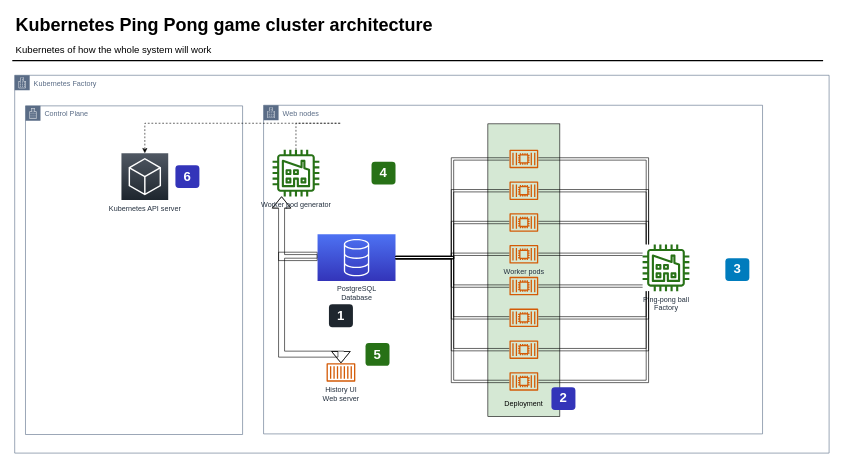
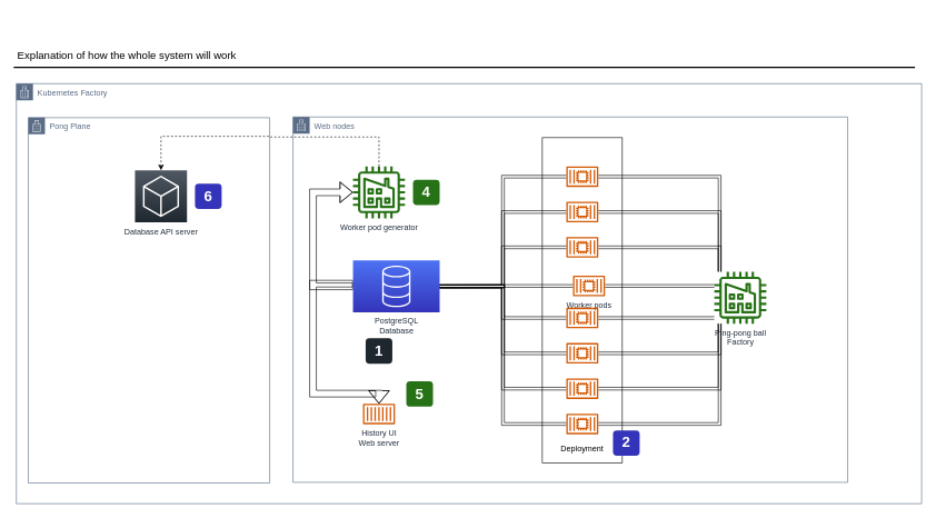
- <mxCell id="44" value="Kubernetes Ping Pong game cluster architecture" style="text;html=1;resizable=0;points=[];autosize=1;align=left;verticalAlign=top;spacingTop=-4;fontSize=30;fontStyle=1" parent="1" vertex="1"><mxGeometry x="24" y="20.5" width="720" height="40" as="geometry" /></mxCell>
- <mxCell id="45" value="&lt;div&gt;Kubernetes of how the whole system will work&lt;/div&gt;" style="text;html=1;resizable=0;points=[];autosize=1;align=left;verticalAlign=top;spacingTop=-4;fontSize=16" parent="1" vertex="1"><mxGeometry x="24" y="70.5" width="350" height="30" as="geometry" /></mxCell>
+ <mxCell id="45" value="&lt;div&gt;Explanation of how the whole system will work&lt;/div&gt;" style="text;html=1;resizable=0;points=[];autosize=1;align=left;verticalAlign=top;spacingTop=-4;fontSize=16" parent="1" vertex="1"><mxGeometry x="24" y="70.5" width="350" height="30" as="geometry" /></mxCell>
- <mxCell id="40" value="Control Plane" style="points=[[0,0],[0.25,0],[0.5,0],[0.75,0],[1,0],[1,0.25],[1,0.5],[1,0.75],[1,1],[0.75,1],[0.5,1],[0.25,1],[0,1],[0,0.75],[0,0.5],[0,0.25]];outlineConnect=0;gradientColor=none;html=1;whiteSpace=wrap;fontSize=12;fontStyle=0;shape=mxgraph.aws4.group;grIcon=mxgraph.aws4.group_corporate_data_center;strokeColor=#5A6C86;fillColor=none;verticalAlign=top;align=left;spacingLeft=30;fontColor=#5A6C86;dashed=0;container=1;pointerEvents=0;collapsible=0;recursiveResize=0;" parent="2" vertex="1"><mxGeometry x="18" y="51" width="362" height="548" as="geometry" /></mxCell>
+ <mxCell id="40" value="Pong Plane" style="points=[[0,0],[0.25,0],[0.5,0],[0.75,0],[1,0],[1,0.25],[1,0.5],[1,0.75],[1,1],[0.75,1],[0.5,1],[0.25,1],[0,1],[0,0.75],[0,0.5],[0,0.25]];outlineConnect=0;gradientColor=none;html=1;whiteSpace=wrap;fontSize=12;fontStyle=0;shape=mxgraph.aws4.group;grIcon=mxgraph.aws4.group_corporate_data_center;strokeColor=#5A6C86;fillColor=none;verticalAlign=top;align=left;spacingLeft=30;fontColor=#5A6C86;dashed=0;container=1;pointerEvents=0;collapsible=0;recursiveResize=0;" parent="2" vertex="1"><mxGeometry x="18" y="51" width="362" height="548" as="geometry" /></mxCell>
- <mxCell id="36" value="Worker pod generator" style="outlineConnect=0;fontColor=#232F3E;gradientColor=none;fillColor=#277116;strokeColor=none;dashed=0;verticalLabelPosition=bottom;verticalAlign=top;align=center;html=1;fontSize=12;fontStyle=0;aspect=fixed;pointerEvents=1;shape=mxgraph.aws4.factory;" parent="3" vertex="1"><mxGeometry x="15" y="74" width="78" height="78" as="geometry" /></mxCell>
+ <mxCell id="36" value="Worker pod generator" style="outlineConnect=0;fontColor=#232F3E;gradientColor=none;fillColor=#277116;strokeColor=none;dashed=0;verticalLabelPosition=bottom;verticalAlign=top;align=center;html=1;fontSize=12;fontStyle=0;aspect=fixed;pointerEvents=1;shape=mxgraph.aws4.factory;" parent="3" vertex="1"><mxGeometry x="90.0" y="74" width="78" height="78" as="geometry" /></mxCell>
- <mxCell id="41" value="Kubernetes API server" style="sketch=0;points=[[0,0,0],[0.25,0,0],[0.5,0,0],[0.75,0,0],[1,0,0],[0,1,0],[0.25,1,0],[0.5,1,0],[0.75,1,0],[1,1,0],[0,0.25,0],[0,0.5,0],[0,0.75,0],[1,0.25,0],[1,0.5,0],[1,0.75,0]];gradientDirection=north;outlineConnect=0;fontColor=#232F3E;gradientColor=#505863;fillColor=#1E262E;strokeColor=#ffffff;dashed=0;verticalLabelPosition=bottom;verticalAlign=top;align=center;html=1;fontSize=12;fontStyle=0;aspect=fixed;shape=mxgraph.aws4.resourceIcon;resIcon=mxgraph.aws4.general;" parent="40" vertex="1"><mxGeometry x="160" y="79" width="78" height="78" as="geometry" /></mxCell>
+ <mxCell id="41" value="Database API server" style="sketch=0;points=[[0,0,0],[0.25,0,0],[0.5,0,0],[0.75,0,0],[1,0,0],[0,1,0],[0.25,1,0],[0.5,1,0],[0.75,1,0],[1,1,0],[0,0.25,0],[0,0.5,0],[0,0.75,0],[1,0.25,0],[1,0.5,0],[1,0.75,0]];gradientDirection=north;outlineConnect=0;fontColor=#232F3E;gradientColor=#505863;fillColor=#1E262E;strokeColor=#ffffff;dashed=0;verticalLabelPosition=bottom;verticalAlign=top;align=center;html=1;fontSize=12;fontStyle=0;aspect=fixed;shape=mxgraph.aws4.resourceIcon;resIcon=mxgraph.aws4.general;" parent="40" vertex="1"><mxGeometry x="160" y="79" width="78" height="78" as="geometry" /></mxCell>
- <mxCell id="20" value="Worker pods" style="sketch=0;outlineConnect=0;fontColor=#232F3E;gradientColor=none;fillColor=#D45B07;strokeColor=none;dashed=0;verticalLabelPosition=bottom;verticalAlign=top;align=center;html=1;fontSize=12;fontStyle=0;aspect=fixed;pointerEvents=1;shape=mxgraph.aws4.container_2;" parent="3" vertex="1"><mxGeometry x="410" y="233" width="48" height="31" as="geometry" /></mxCell>
+ <mxCell id="20" value="Worker pods" style="sketch=0;outlineConnect=0;fontColor=#232F3E;gradientColor=none;fillColor=#D45B07;strokeColor=none;dashed=0;verticalLabelPosition=bottom;verticalAlign=top;align=center;html=1;fontSize=12;fontStyle=0;aspect=fixed;pointerEvents=1;shape=mxgraph.aws4.container_2;" parent="3" vertex="1"><mxGeometry x="420" y="238" width="48" height="31" as="geometry" /></mxCell>
- <mxCell id="4" value="&lt;br&gt;&lt;div&gt;&lt;br&gt;&lt;/div&gt;&lt;div&gt;&lt;br&gt;&lt;/div&gt;&lt;div&gt;&lt;br&gt;&lt;/div&gt;&lt;div&gt;&lt;br&gt;&lt;/div&gt;&lt;div&gt;&lt;br&gt;&lt;/div&gt;&lt;div&gt;&lt;br&gt;&lt;/div&gt;&lt;div&gt;&lt;br&gt;&lt;/div&gt;&lt;div&gt;&lt;br&gt;&lt;/div&gt;&lt;div&gt;&lt;br&gt;&lt;/div&gt;&lt;div&gt;&lt;br&gt;&lt;/div&gt;&lt;div&gt;&lt;br&gt;&lt;/div&gt;&lt;div&gt;&lt;br&gt;&lt;/div&gt;&lt;div&gt;&lt;br&gt;&lt;/div&gt;&lt;div&gt;&lt;br&gt;&lt;/div&gt;&lt;div&gt;&lt;br&gt;&lt;/div&gt;&lt;div&gt;&lt;br&gt;&lt;/div&gt;&lt;div&gt;&lt;br&gt;&lt;/div&gt;&lt;div&gt;&lt;br&gt;&lt;/div&gt;&lt;div&gt;&lt;br&gt;&lt;/div&gt;&lt;div&gt;&lt;br&gt;&lt;/div&gt;&lt;div&gt;&lt;br&gt;&lt;/div&gt;&lt;div&gt;&lt;br&gt;&lt;/div&gt;&lt;div&gt;&lt;br&gt;&lt;/div&gt;&lt;div&gt;&lt;br&gt;&lt;/div&gt;&lt;div&gt;&lt;br&gt;&lt;/div&gt;&lt;div&gt;&lt;br&gt;&lt;/div&gt;&lt;div&gt;&lt;br&gt;&lt;/div&gt;&lt;div&gt;&lt;br&gt;&lt;/div&gt;&lt;div&gt;&lt;br&gt;&lt;/div&gt;&lt;div&gt;&lt;br&gt;&lt;/div&gt;&lt;div&gt;Deployment&lt;/div&gt;" style="rounded=0;whiteSpace=wrap;html=1;fillColor=#d5e8d4;" parent="3" vertex="1"><mxGeometry x="374" y="31" width="120" height="488" as="geometry" /></mxCell>
+ <mxCell id="4" value="&lt;br&gt;&lt;div&gt;&lt;br&gt;&lt;/div&gt;&lt;div&gt;&lt;br&gt;&lt;/div&gt;&lt;div&gt;&lt;br&gt;&lt;/div&gt;&lt;div&gt;&lt;br&gt;&lt;/div&gt;&lt;div&gt;&lt;br&gt;&lt;/div&gt;&lt;div&gt;&lt;br&gt;&lt;/div&gt;&lt;div&gt;&lt;br&gt;&lt;/div&gt;&lt;div&gt;&lt;br&gt;&lt;/div&gt;&lt;div&gt;&lt;br&gt;&lt;/div&gt;&lt;div&gt;&lt;br&gt;&lt;/div&gt;&lt;div&gt;&lt;br&gt;&lt;/div&gt;&lt;div&gt;&lt;br&gt;&lt;/div&gt;&lt;div&gt;&lt;br&gt;&lt;/div&gt;&lt;div&gt;&lt;br&gt;&lt;/div&gt;&lt;div&gt;&lt;br&gt;&lt;/div&gt;&lt;div&gt;&lt;br&gt;&lt;/div&gt;&lt;div&gt;&lt;br&gt;&lt;/div&gt;&lt;div&gt;&lt;br&gt;&lt;/div&gt;&lt;div&gt;&lt;br&gt;&lt;/div&gt;&lt;div&gt;&lt;br&gt;&lt;/div&gt;&lt;div&gt;&lt;br&gt;&lt;/div&gt;&lt;div&gt;&lt;br&gt;&lt;/div&gt;&lt;div&gt;&lt;br&gt;&lt;/div&gt;&lt;div&gt;&lt;br&gt;&lt;/div&gt;&lt;div&gt;&lt;br&gt;&lt;/div&gt;&lt;div&gt;&lt;br&gt;&lt;/div&gt;&lt;div&gt;&lt;br&gt;&lt;/div&gt;&lt;div&gt;&lt;br&gt;&lt;/div&gt;&lt;div&gt;&lt;br&gt;&lt;/div&gt;&lt;div&gt;&lt;br&gt;&lt;/div&gt;&lt;div&gt;Deployment&lt;/div&gt;" style="rounded=0;whiteSpace=wrap;html=1;" parent="3" vertex="1"><mxGeometry x="374" y="31" width="120" height="488" as="geometry" /></mxCell>
- <mxCell id="10" value="3" style="rounded=1;whiteSpace=wrap;html=1;fillColor=#007CBD;strokeColor=none;fontColor=#FFFFFF;fontStyle=1;fontSize=22;" parent="3" vertex="1"><mxGeometry x="770" y="255" width="40" height="38" as="geometry" /></mxCell>
